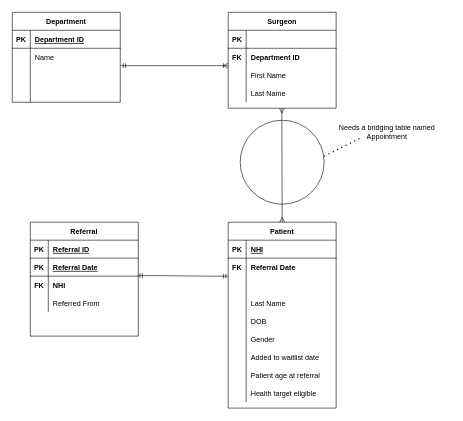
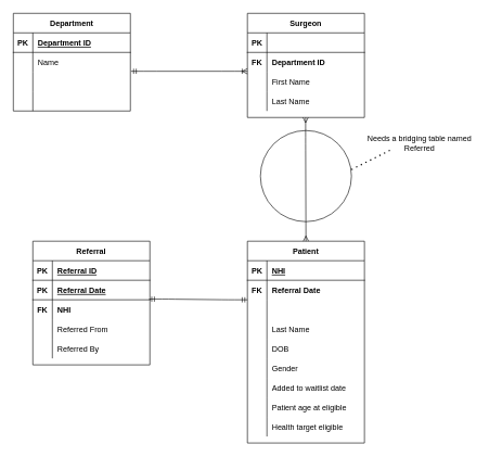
- <mxCell id="75" value="Needs a bridging table named Appointment" style="text;html=1;strokeColor=none;fillColor=none;align=center;verticalAlign=middle;whiteSpace=wrap;rounded=0;shadow=0;fontColor=none;" vertex="1" parent="1"><mxGeometry x="540" y="210" width="210" height="20" as="geometry" /></mxCell>
+ <mxCell id="75" value="Needs a bridging table named Referred" style="text;html=1;strokeColor=none;fillColor=none;align=center;verticalAlign=middle;whiteSpace=wrap;rounded=0;shadow=0;fontColor=none;" vertex="1" parent="1"><mxGeometry x="540" y="210" width="210" height="20" as="geometry" /></mxCell>
+ <mxCell id="57" value="Referred By" style="shape=partialRectangle;connectable=0;fillColor=none;top=0;left=0;bottom=0;right=0;align=left;spacingLeft=6;overflow=hidden;" vertex="1" parent="55"><mxGeometry x="30" width="150" height="30" as="geometry" /></mxCell>
- <mxCell id="26" value="Patient age at referral" style="shape=partialRectangle;connectable=0;fillColor=none;top=0;left=0;bottom=0;right=0;align=left;spacingLeft=6;overflow=hidden;" vertex="1" parent="24"><mxGeometry x="30" width="150" height="30" as="geometry" /></mxCell>
+ <mxCell id="26" value="Patient age at eligible" style="shape=partialRectangle;connectable=0;fillColor=none;top=0;left=0;bottom=0;right=0;align=left;spacingLeft=6;overflow=hidden;" vertex="1" parent="24"><mxGeometry x="30" width="150" height="30" as="geometry" /></mxCell>
